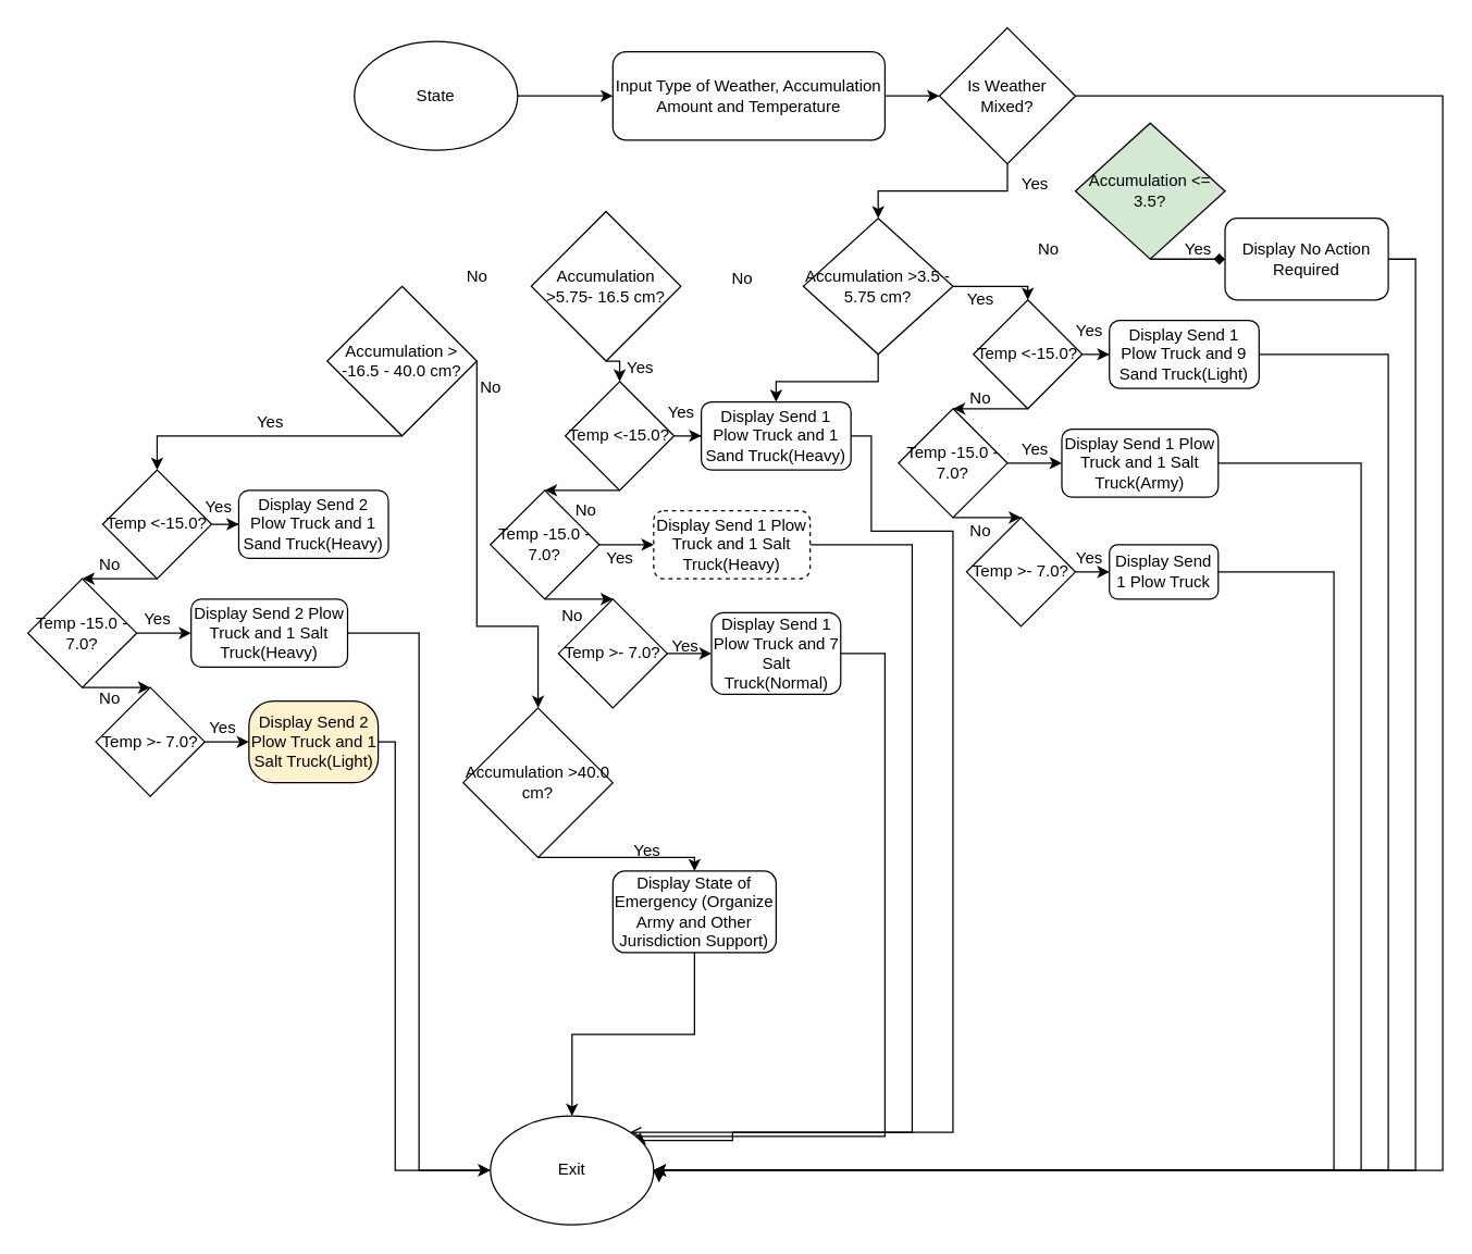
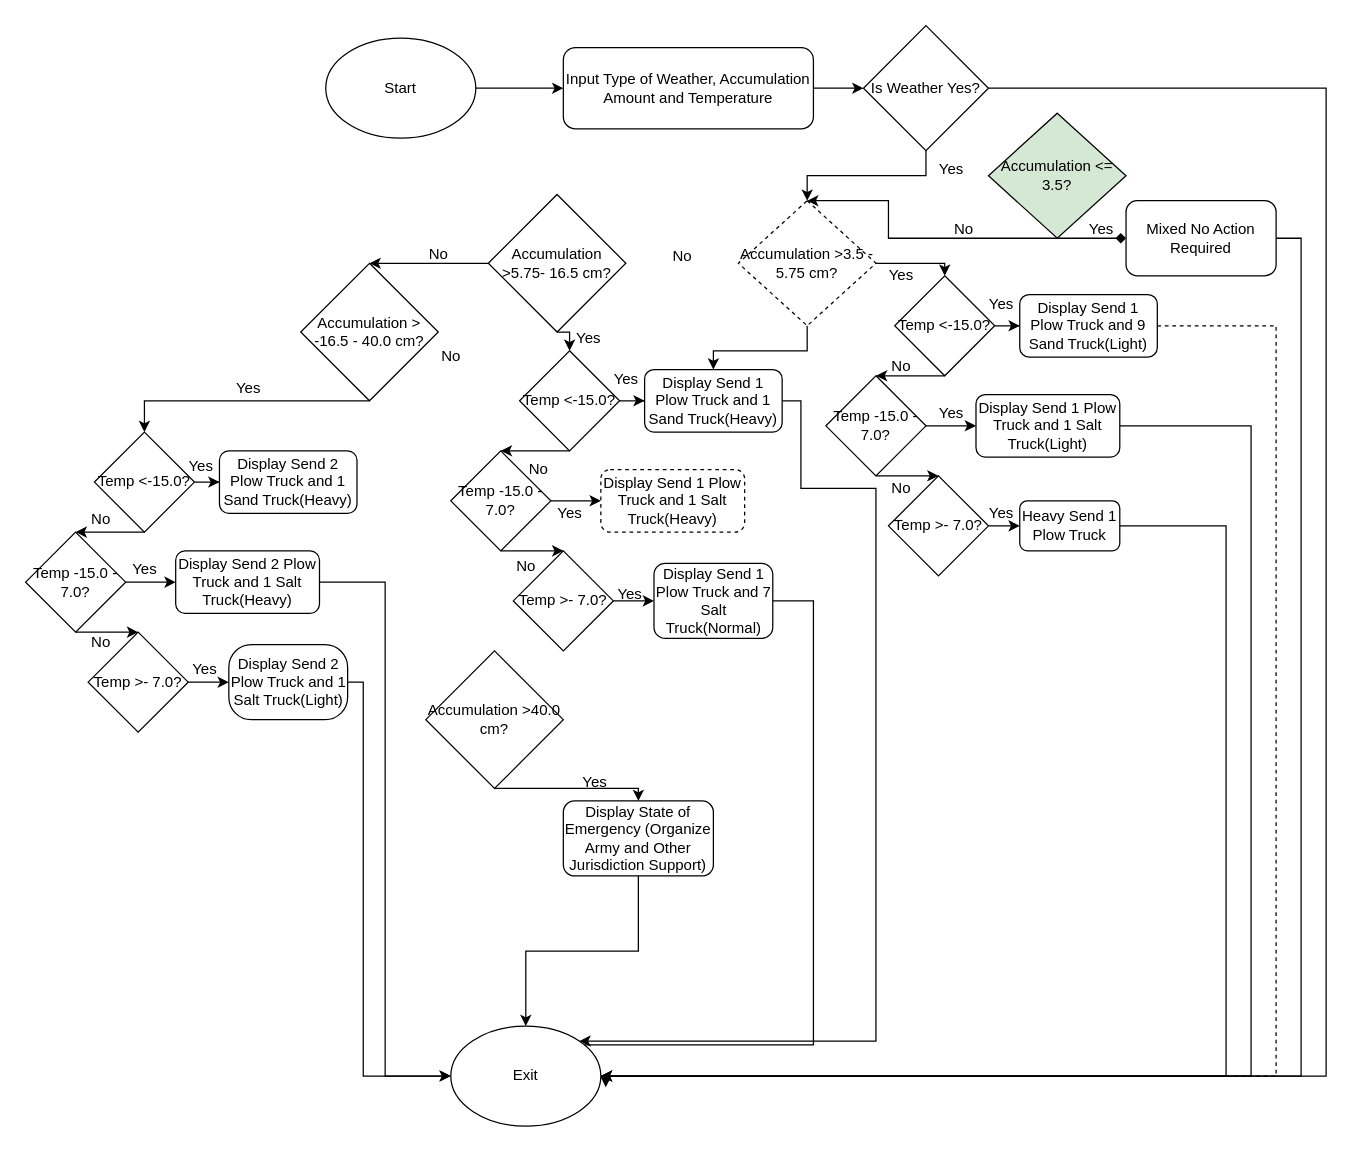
- <mxCell id="3" value="State" style="ellipse;whiteSpace=wrap;html=1;" parent="1" vertex="1"><mxGeometry x="260" y="30" width="120" height="80" as="geometry" /></mxCell>
+ <mxCell id="3" value="Start" style="ellipse;whiteSpace=wrap;html=1;" parent="1" vertex="1"><mxGeometry x="260" y="30" width="120" height="80" as="geometry" /></mxCell>
- <mxCell id="8" value="Is Weather Mixed?" style="rhombus;whiteSpace=wrap;html=1;" vertex="1" parent="1"><mxGeometry x="690" y="20" width="100" height="100" as="geometry" /></mxCell>
+ <mxCell id="8" value="Is Weather Yes?" style="rhombus;whiteSpace=wrap;html=1;" vertex="1" parent="1"><mxGeometry x="690" y="20" width="100" height="100" as="geometry" /></mxCell>
+ <mxCell id="9" style="edgeStyle=orthogonalEdgeStyle;rounded=0;orthogonalLoop=1;jettySize=auto;html=1;entryX=0.5;entryY=0;entryDx=0;entryDy=0;exitX=0.5;exitY=1;exitDx=0;exitDy=0;" edge="1" parent="1" source="11" target="16"><mxGeometry relative="1" as="geometry"><Array as="points"><mxPoint x="710" y="190" /><mxPoint x="710" y="160" /></Array></mxGeometry></mxCell>
- <mxCell id="13" value="Display No Action Required" style="rounded=1;whiteSpace=wrap;html=1;" vertex="1" parent="1"><mxGeometry x="900" y="160" width="120" height="60" as="geometry" /></mxCell>
+ <mxCell id="13" value="Mixed No Action Required" style="rounded=1;whiteSpace=wrap;html=1;" vertex="1" parent="1"><mxGeometry x="900" y="160" width="120" height="60" as="geometry" /></mxCell>
+ <mxCell id="18" style="edgeStyle=orthogonalEdgeStyle;rounded=0;orthogonalLoop=1;jettySize=auto;html=1;entryX=0.5;entryY=0;entryDx=0;entryDy=0;" edge="1" parent="1" source="19" target="22"><mxGeometry relative="1" as="geometry"><Array as="points"><mxPoint x="330" y="210" /><mxPoint x="330" y="210" /></Array></mxGeometry></mxCell>
- <mxCell id="16" value="Accumulation &amp;gt;3.5 - 5.75 cm?" style="rhombus;whiteSpace=wrap;html=1;" vertex="1" parent="1"><mxGeometry x="590" y="160" width="110" height="100" as="geometry" /></mxCell>
+ <mxCell id="16" value="Accumulation &amp;gt;3.5 - 5.75 cm?" style="rhombus;whiteSpace=wrap;html=1;dashed=1;" vertex="1" parent="1"><mxGeometry x="590" y="160" width="110" height="100" as="geometry" /></mxCell>
- <mxCell id="36" value="Display Send 1 Plow Truck and 1 Salt Truck(Army)" style="rounded=1;whiteSpace=wrap;html=1;" vertex="1" parent="1"><mxGeometry x="780" y="315" width="115" height="50" as="geometry" /></mxCell>
+ <mxCell id="36" value="Display Send 1 Plow Truck and 1 Salt Truck(Light)" style="rounded=1;whiteSpace=wrap;html=1;" vertex="1" parent="1"><mxGeometry x="780" y="315" width="115" height="50" as="geometry" /></mxCell>
- <mxCell id="21" style="edgeStyle=orthogonalEdgeStyle;rounded=0;orthogonalLoop=1;jettySize=auto;html=1;" edge="1" parent="1" source="22" target="24"><mxGeometry relative="1" as="geometry"><Array as="points"><mxPoint x="350" y="460" /><mxPoint x="395" y="460" /></Array></mxGeometry></mxCell>
- <mxCell id="38" value="Display Send 1 Plow Truck" style="rounded=1;whiteSpace=wrap;html=1;" vertex="1" parent="1"><mxGeometry x="815" y="400" width="80" height="40" as="geometry" /></mxCell>
+ <mxCell id="38" value="Heavy Send 1 Plow Truck" style="rounded=1;whiteSpace=wrap;html=1;" vertex="1" parent="1"><mxGeometry x="815" y="400" width="80" height="40" as="geometry" /></mxCell>
- <mxCell id="33" style="edgeStyle=orthogonalEdgeStyle;rounded=0;orthogonalLoop=1;jettySize=auto;html=1;entryX=1;entryY=0.5;entryDx=0;entryDy=0;" edge="1" parent="1" source="34" target="68"><mxGeometry relative="1" as="geometry"><Array as="points"><mxPoint x="1020" y="260" /><mxPoint x="1020" y="860" /></Array></mxGeometry></mxCell>
+ <mxCell id="33" style="edgeStyle=orthogonalEdgeStyle;rounded=0;orthogonalLoop=1;jettySize=auto;html=1;entryX=1;entryY=0.5;entryDx=0;entryDy=0;dashed=1;" edge="1" parent="1" source="34" target="68"><mxGeometry relative="1" as="geometry"><Array as="points"><mxPoint x="1020" y="260" /><mxPoint x="1020" y="860" /></Array></mxGeometry></mxCell>
- <mxCell id="65" value="Display Send 2 Plow Truck and 1 Salt Truck(Light)" style="rounded=1;whiteSpace=wrap;html=1;arcSize=30;fillColor=#fff2cc;" vertex="1" parent="1"><mxGeometry x="182.5" y="515" width="95" height="60" as="geometry" /></mxCell>
+ <mxCell id="65" value="Display Send 2 Plow Truck and 1 Salt Truck(Light)" style="rounded=1;whiteSpace=wrap;html=1;arcSize=30;" vertex="1" parent="1"><mxGeometry x="182.5" y="515" width="95" height="60" as="geometry" /></mxCell>
- <mxCell id="49" style="edgeStyle=orthogonalEdgeStyle;rounded=0;orthogonalLoop=1;jettySize=auto;html=1;entryX=0.917;entryY=0.15;entryDx=0;entryDy=0;entryPerimeter=0;" edge="1" parent="1" source="50" target="68"><mxGeometry relative="1" as="geometry"><mxPoint x="510" y="780" as="targetPoint" /><Array as="points"><mxPoint x="670" y="400" /><mxPoint x="670" y="832" /><mxPoint x="538" y="832" /><mxPoint x="538" y="838" /><mxPoint x="470" y="838" /></Array></mxGeometry></mxCell>
- <mxCell id="47" style="edgeStyle=orthogonalEdgeStyle;rounded=0;orthogonalLoop=1;jettySize=auto;html=1;endArrow=open;" edge="1" parent="1" source="48" target="68"><mxGeometry relative="1" as="geometry"><Array as="points"><mxPoint x="640" y="320" /><mxPoint x="640" y="390" /><mxPoint x="700" y="390" /><mxPoint x="700" y="832" /></Array></mxGeometry></mxCell>
+ <mxCell id="47" style="edgeStyle=orthogonalEdgeStyle;rounded=0;orthogonalLoop=1;jettySize=auto;html=1;" edge="1" parent="1" source="48" target="68"><mxGeometry relative="1" as="geometry"><Array as="points"><mxPoint x="640" y="320" /><mxPoint x="640" y="390" /><mxPoint x="700" y="390" /><mxPoint x="700" y="832" /></Array></mxGeometry></mxCell>
